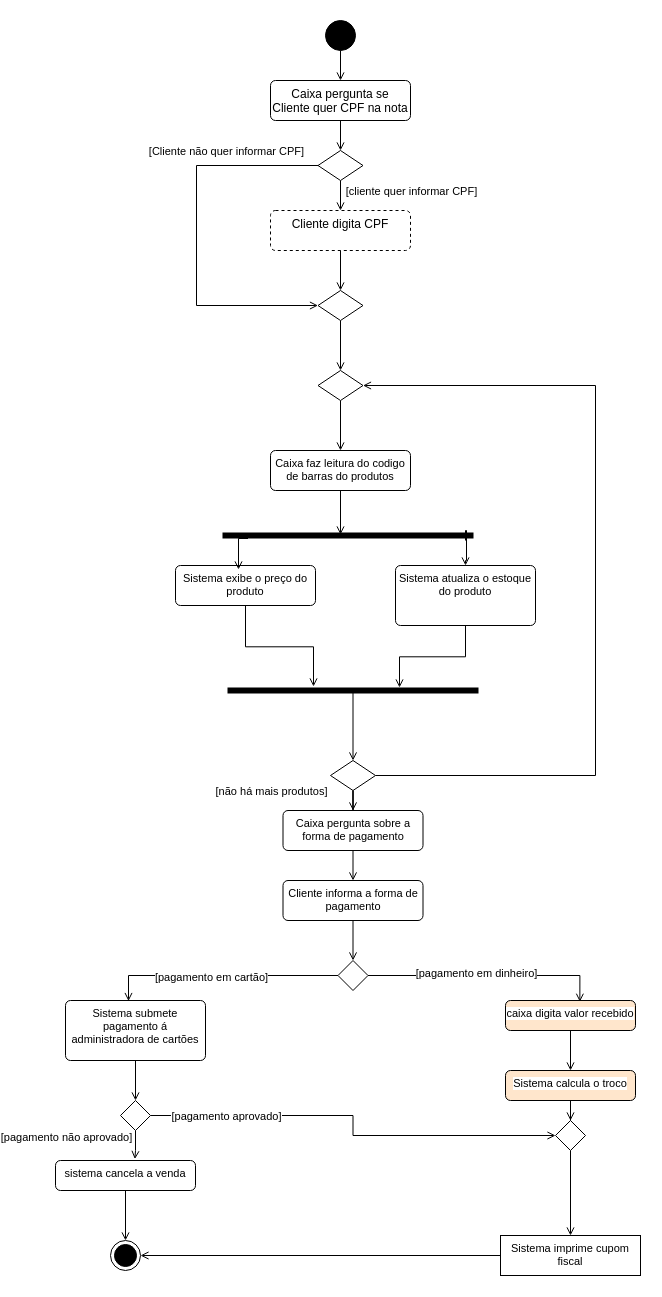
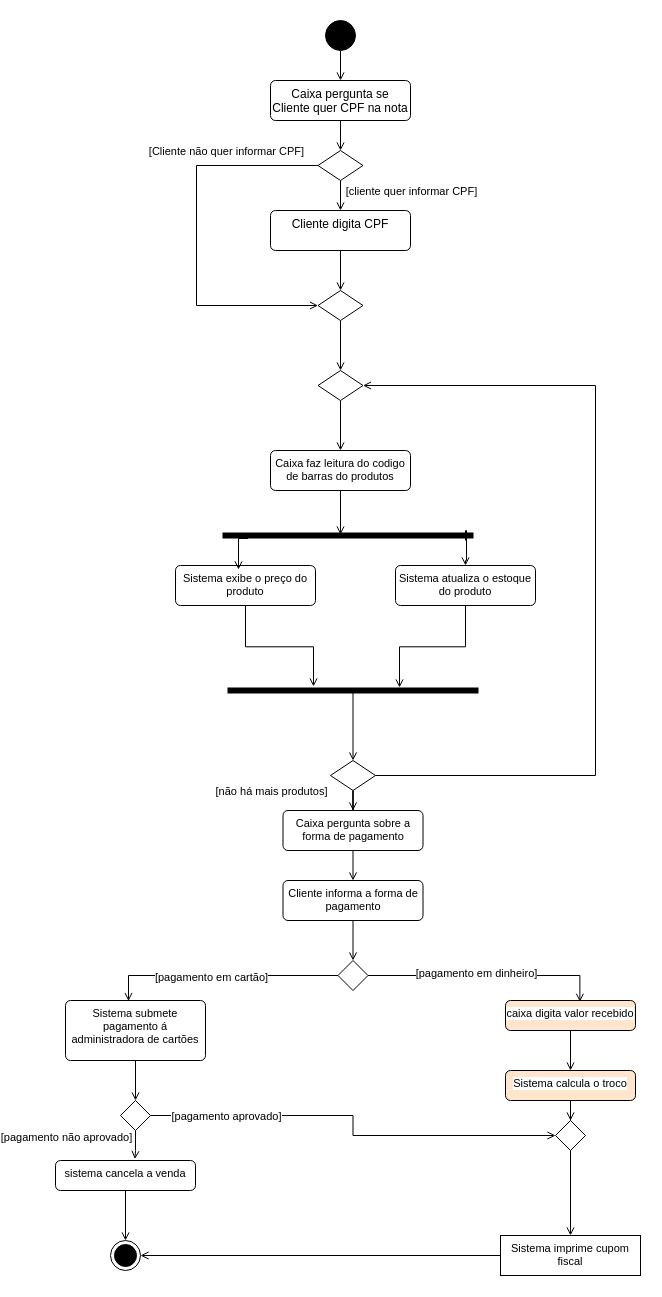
- <mxCell id="12" value="Cliente digita CPF" style="html=1;align=center;verticalAlign=top;rounded=1;absoluteArcSize=1;arcSize=10;dashed=1;whiteSpace=wrap;" vertex="1" parent="1"><mxGeometry x="235" y="210" width="140" height="40" as="geometry" /></mxCell>
+ <mxCell id="12" value="Cliente digita CPF" style="html=1;align=center;verticalAlign=top;rounded=1;absoluteArcSize=1;arcSize=10;dashed=0;whiteSpace=wrap;" vertex="1" parent="1"><mxGeometry x="235" y="210" width="140" height="40" as="geometry" /></mxCell>
- <mxCell id="22" value="Sistema atualiza o estoque do produto" style="html=1;align=center;verticalAlign=top;rounded=1;absoluteArcSize=1;arcSize=10;dashed=0;whiteSpace=wrap;fontFamily=Helvetica;fontSize=11;fontColor=default;labelBackgroundColor=default;" vertex="1" parent="1"><mxGeometry x="360" y="565" width="140" height="60" as="geometry" /></mxCell>
+ <mxCell id="22" value="Sistema atualiza o estoque do produto" style="html=1;align=center;verticalAlign=top;rounded=1;absoluteArcSize=1;arcSize=10;dashed=0;whiteSpace=wrap;fontFamily=Helvetica;fontSize=11;fontColor=default;labelBackgroundColor=default;" vertex="1" parent="1"><mxGeometry x="360" y="565" width="140" height="40" as="geometry" /></mxCell>
